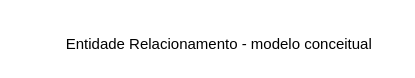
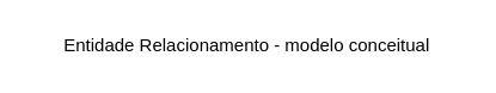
- <mxCell id="2" value="Entidade Relacionamento - modelo conceitual" style="text;html=1;strokeColor=none;fillColor=none;align=center;verticalAlign=middle;whiteSpace=wrap;rounded=0;" vertex="1" parent="1"><mxGeometry x="30" y="25" width="290" height="20" as="geometry" /></mxCell>
+ <mxCell id="2" value="Entidade Relacionamento - modelo conceitual" style="text;html=1;strokeColor=none;fillColor=none;align=center;verticalAlign=middle;whiteSpace=wrap;rounded=0;" vertex="1" parent="1"><mxGeometry x="20" y="20" width="290" height="20" as="geometry" /></mxCell>
